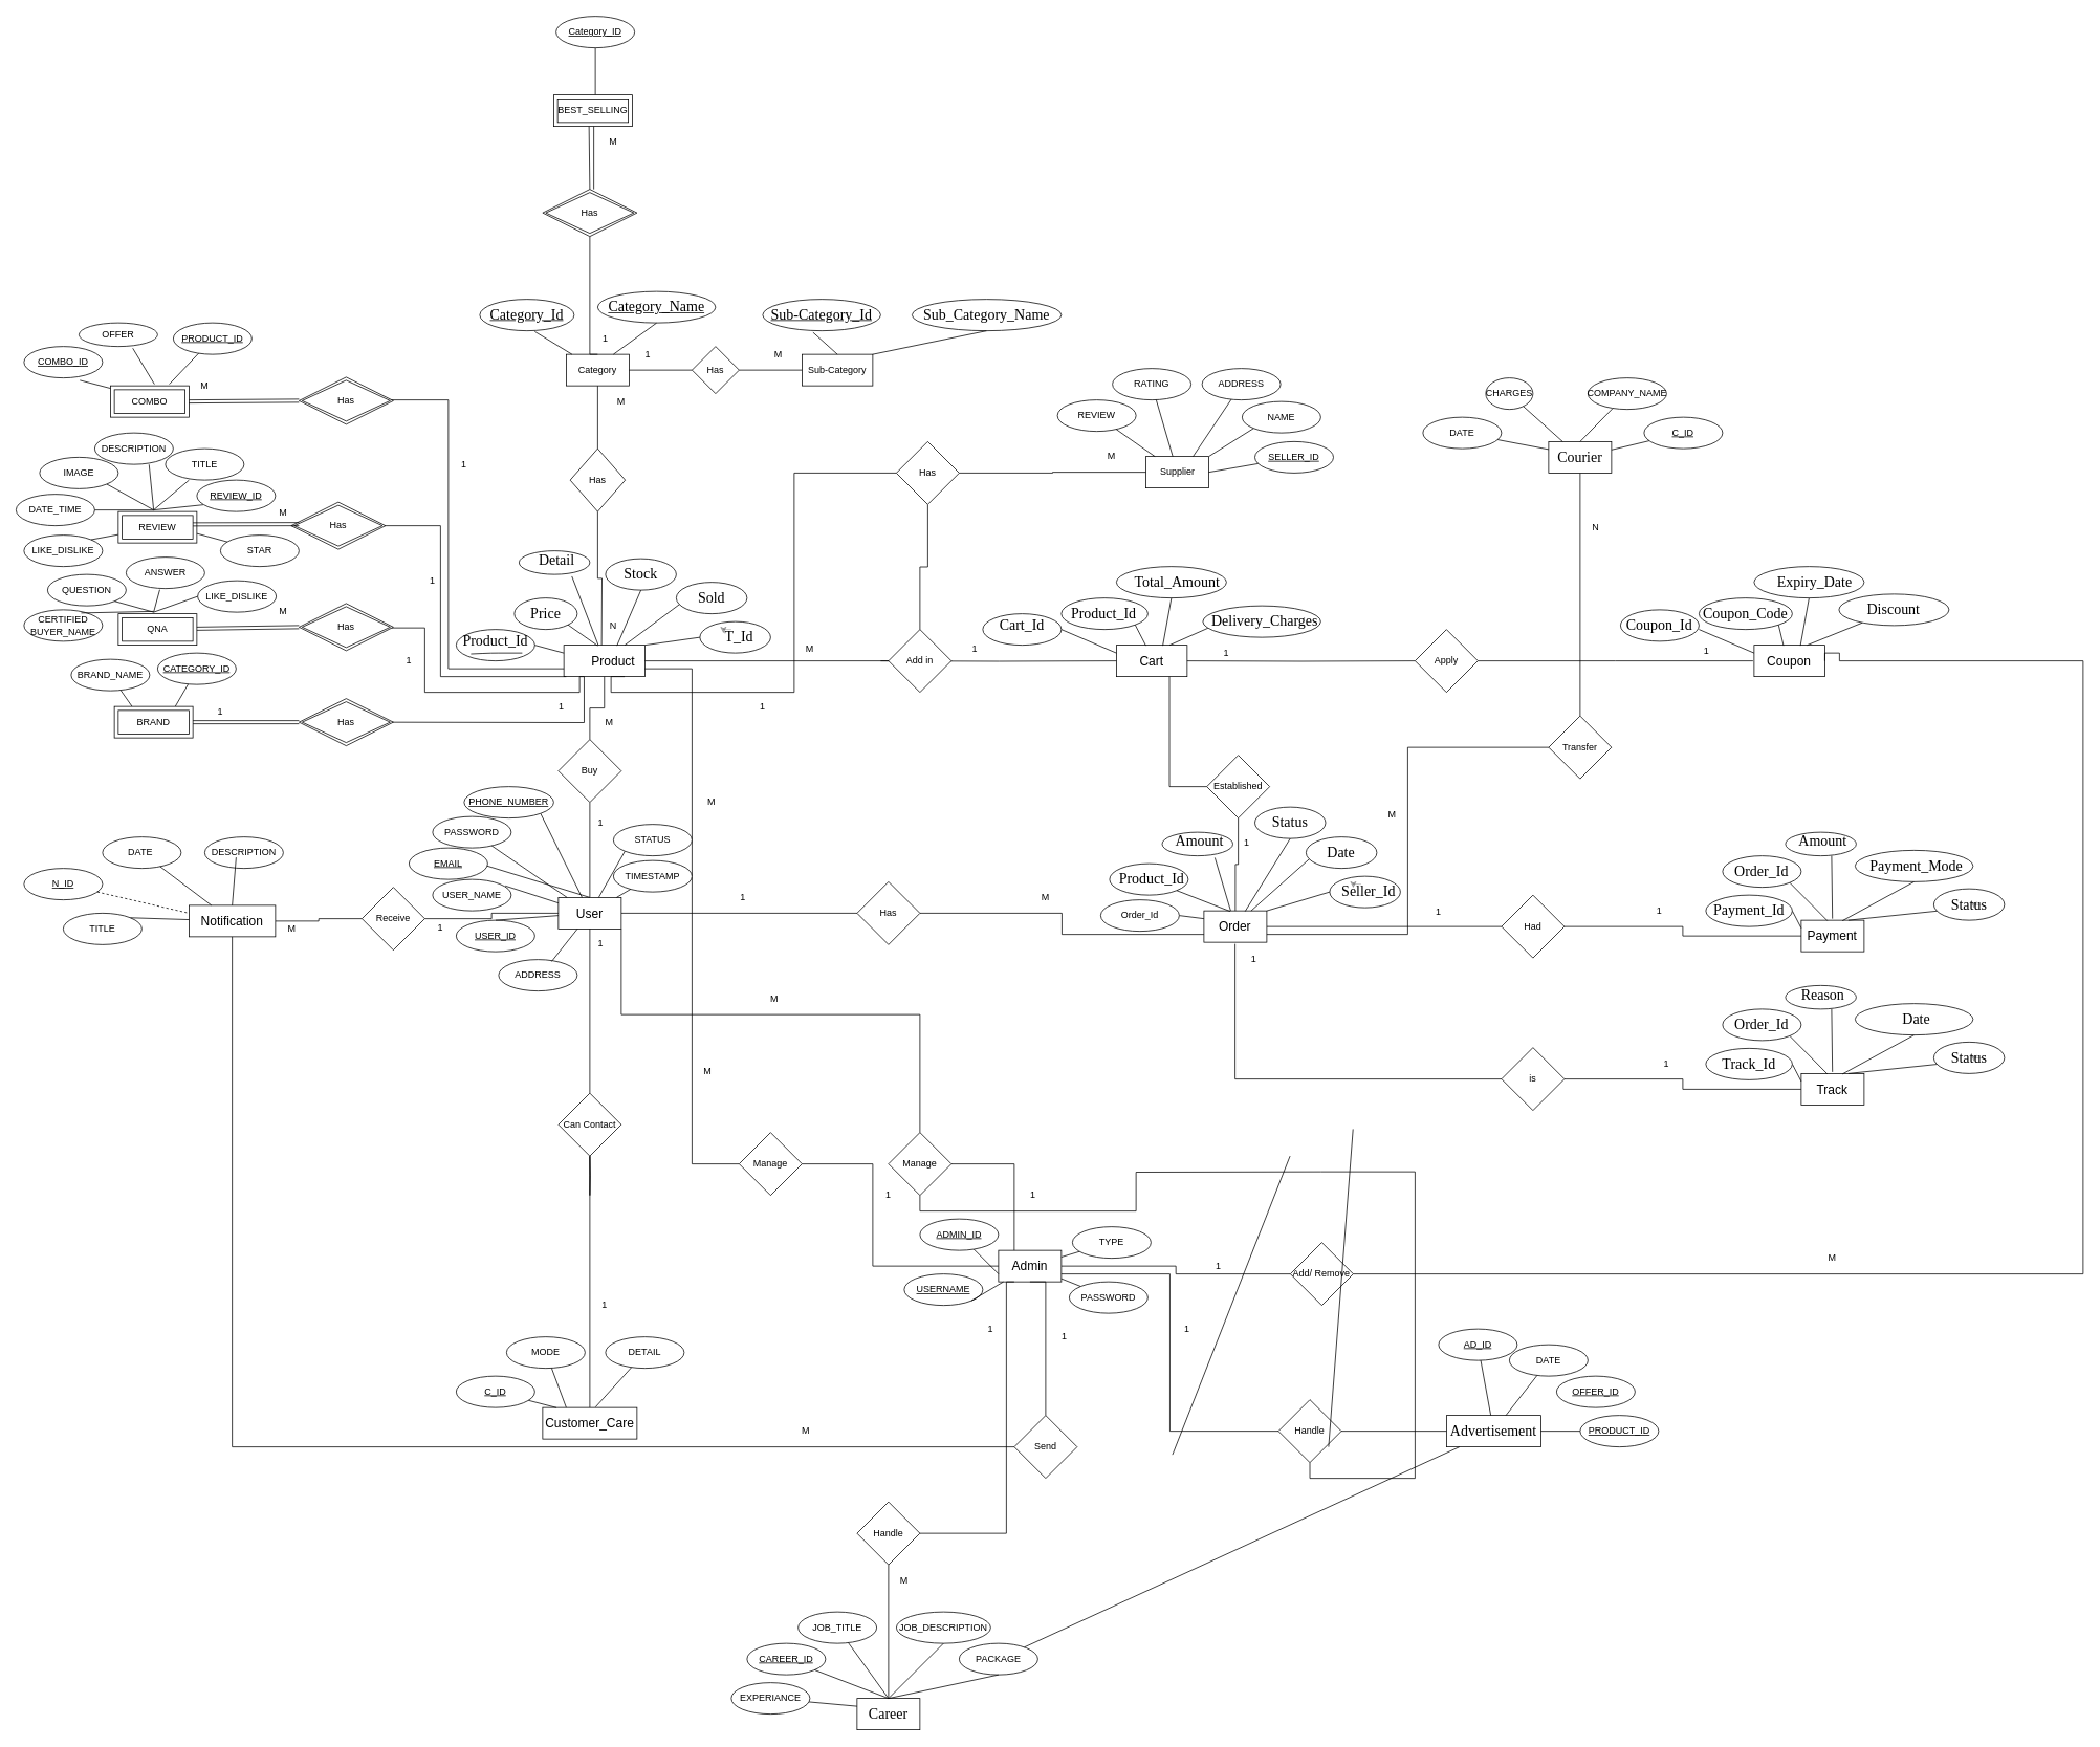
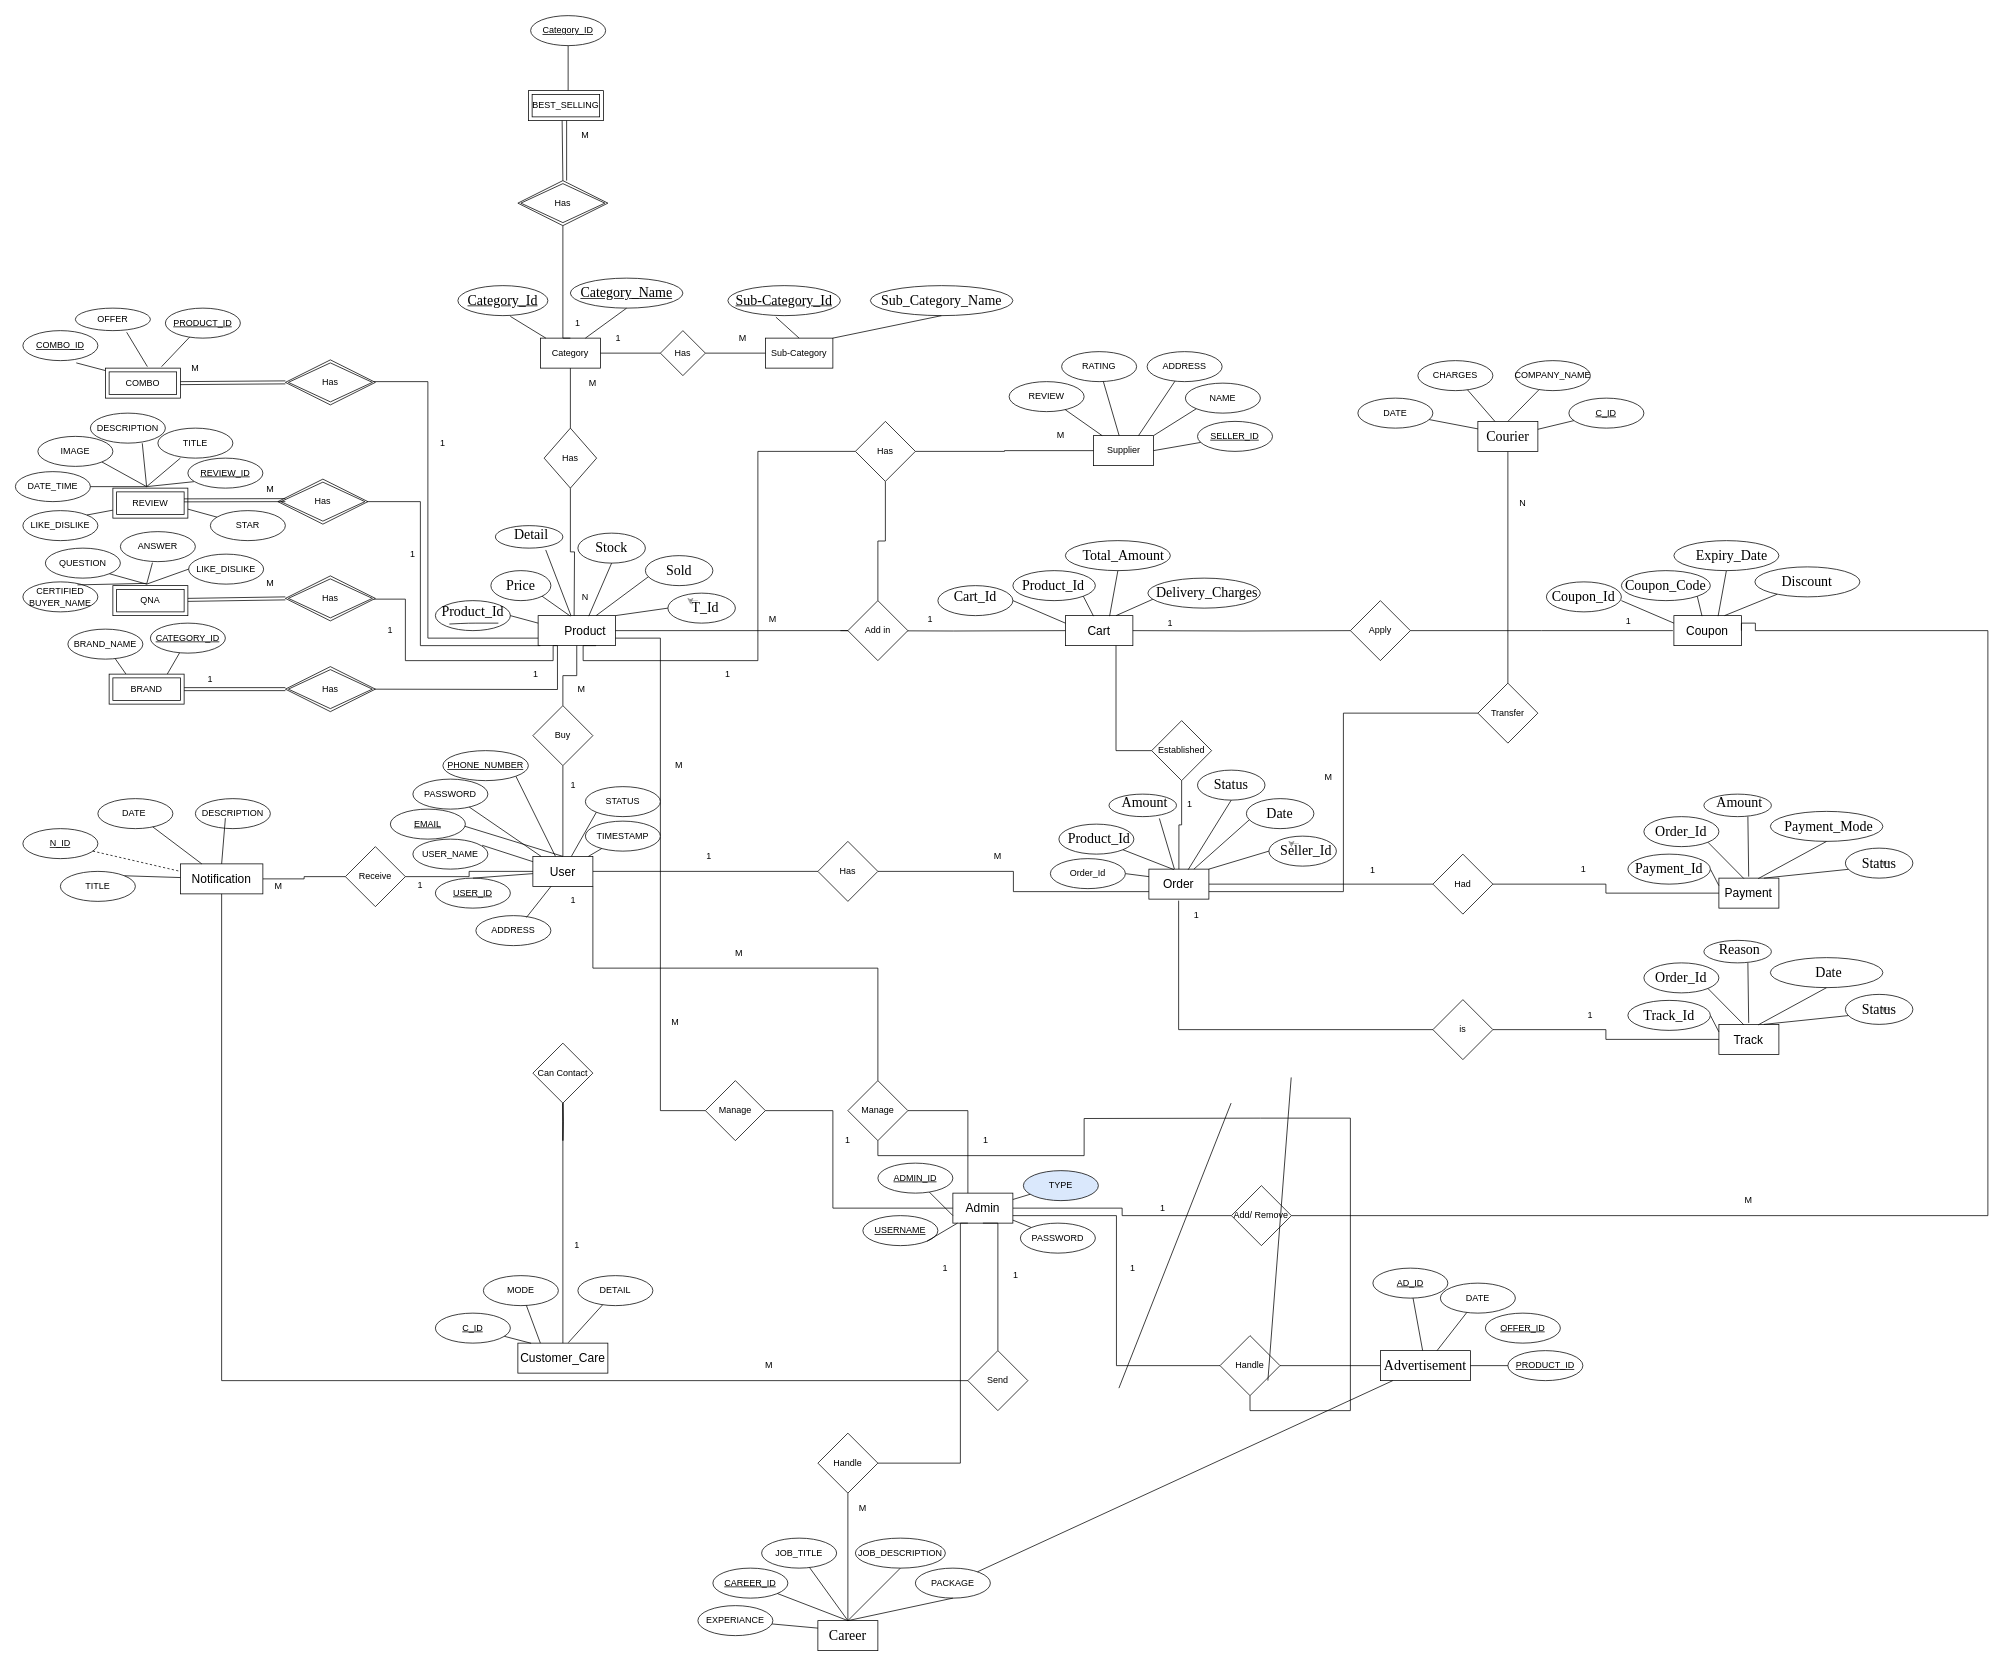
- <mxCell id="278" value="CHARGES" style="ellipse;whiteSpace=wrap;html=1;align=center;" vertex="1" parent="1"><mxGeometry x="1890" y="480" width="60" height="40" as="geometry" /></mxCell>
+ <mxCell id="278" value="CHARGES" style="ellipse;whiteSpace=wrap;html=1;align=center;" vertex="1" parent="1"><mxGeometry x="1890" y="480" width="100" height="40" as="geometry" /></mxCell>
- <mxCell id="139" style="edgeStyle=orthogonalEdgeStyle;rounded=0;orthogonalLoop=1;jettySize=auto;html=1;entryX=0.5;entryY=1;entryDx=0;entryDy=0;endArrow=none;endFill=0;" edge="1" parent="1" source="324" target="134"><mxGeometry relative="1" as="geometry"><mxPoint x="750" y="1520" as="sourcePoint" /></mxGeometry></mxCell>
- <mxCell id="245" value="TYPE" style="ellipse;whiteSpace=wrap;html=1;align=center;" vertex="1" parent="1"><mxGeometry x="1364" y="1560" width="100" height="40" as="geometry" /></mxCell>
+ <mxCell id="245" value="TYPE" style="ellipse;whiteSpace=wrap;html=1;align=center;fillColor=#dae8fc;" vertex="1" parent="1"><mxGeometry x="1364" y="1560" width="100" height="40" as="geometry" /></mxCell>
